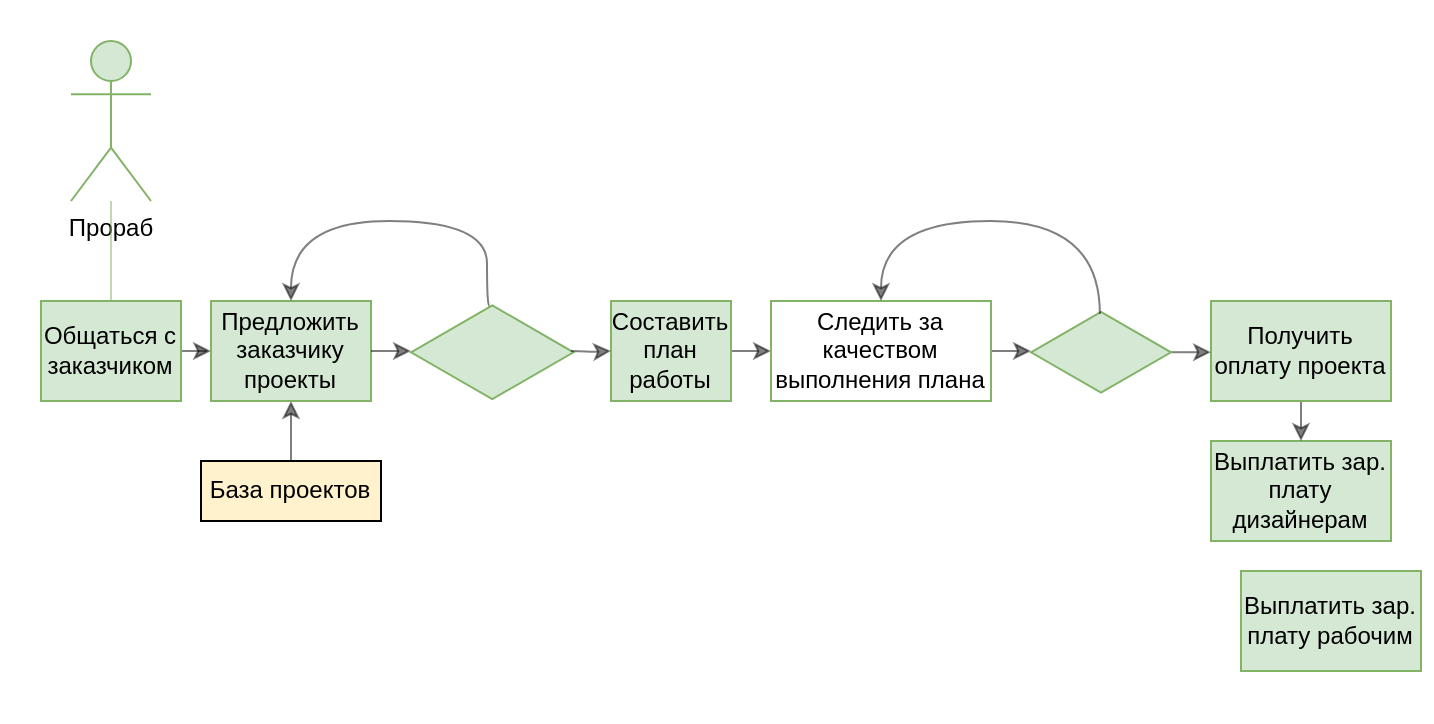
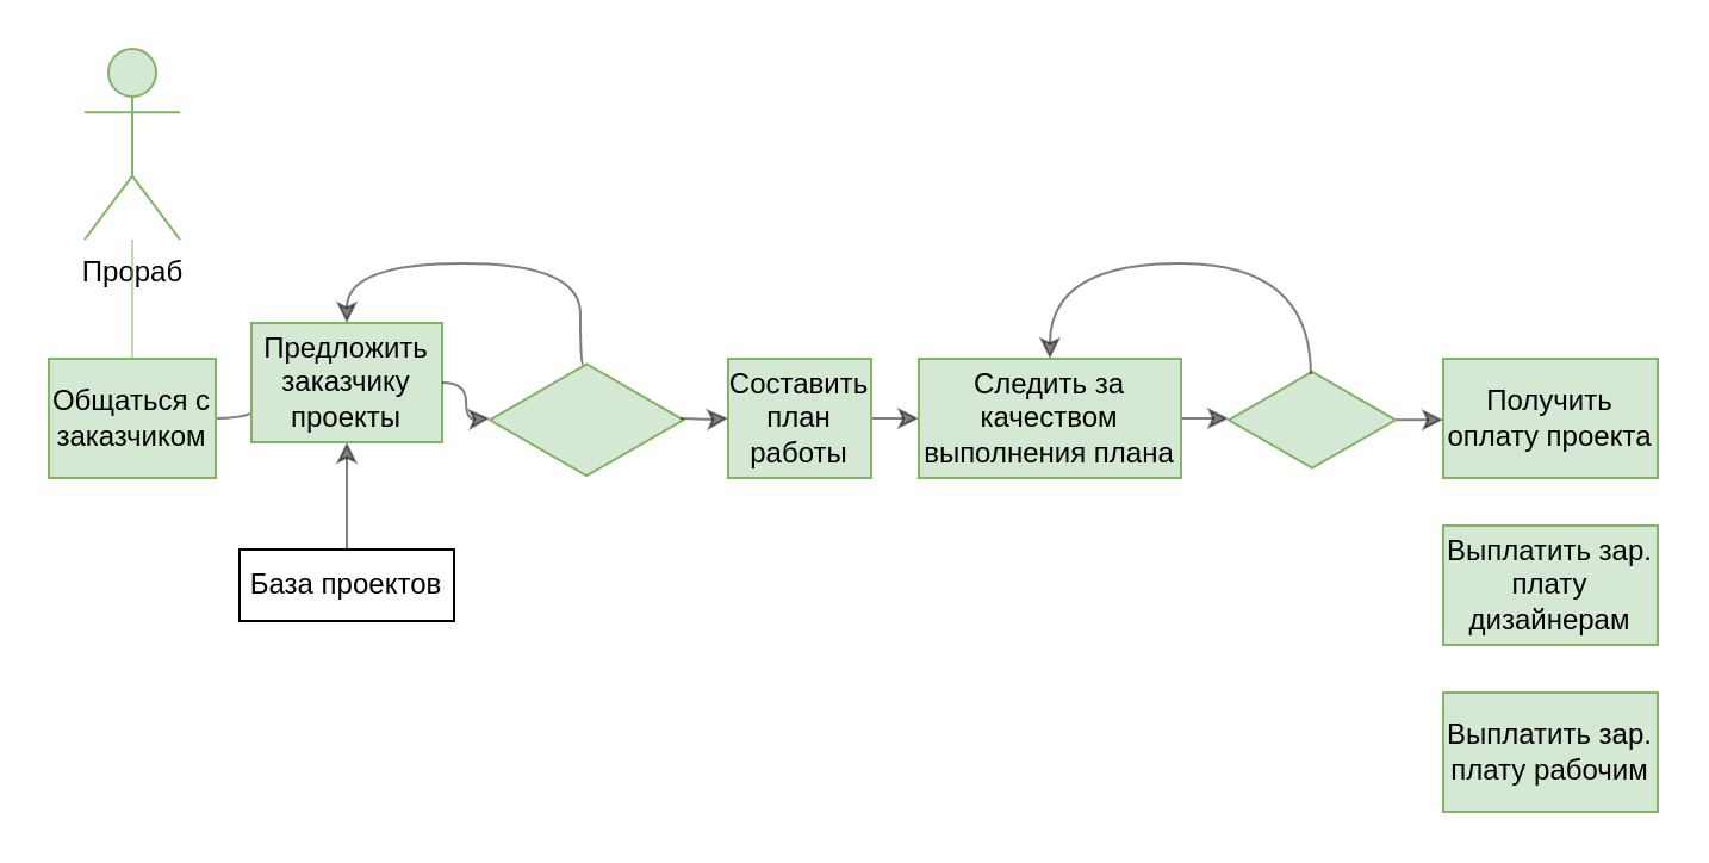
- <mxCell id="8" value="Предложить заказчику проекты" style="rounded=0;whiteSpace=wrap;html=1;fillColor=#d5e8d4;strokeColor=#82b366;" parent="1" vertex="1"><mxGeometry x="105" y="150" width="80" height="50" as="geometry" /></mxCell>
+ <mxCell id="8" value="Предложить заказчику проекты" style="rounded=0;whiteSpace=wrap;html=1;fillColor=#d5e8d4;strokeColor=#82b366;" parent="1" vertex="1"><mxGeometry x="105" y="135" width="80" height="50" as="geometry" /></mxCell>
- <mxCell id="12" value="Следить за качеством выполнения плана" style="rounded=0;whiteSpace=wrap;html=1;fillColor=#ffffff;strokeColor=#82b366;" parent="1" vertex="1"><mxGeometry x="385" y="150" width="110" height="50" as="geometry" /></mxCell>
+ <mxCell id="12" value="Следить за качеством выполнения плана" style="rounded=0;whiteSpace=wrap;html=1;fillColor=#d5e8d4;strokeColor=#82b366;" parent="1" vertex="1"><mxGeometry x="385" y="150" width="110" height="50" as="geometry" /></mxCell>
- <mxCell id="19" style="edgeStyle=orthogonalEdgeStyle;curved=1;orthogonalLoop=1;jettySize=auto;html=1;exitX=0.5;exitY=1;exitDx=0;exitDy=0;entryX=0.5;entryY=0;entryDx=0;entryDy=0;opacity=50;" parent="1" source="20" target="13" edge="1"><mxGeometry relative="1" as="geometry" /></mxCell>
- <mxCell id="7" value="База проектов" style="rounded=0;whiteSpace=wrap;html=1;fillColor=#fff2cc;" parent="1" vertex="1"><mxGeometry x="100" y="230" width="90" height="30" as="geometry" /></mxCell>
+ <mxCell id="7" value="База проектов" style="rounded=0;whiteSpace=wrap;html=1;" parent="1" vertex="1"><mxGeometry x="100" y="230" width="90" height="30" as="geometry" /></mxCell>
- <mxCell id="14" value="Выплатить зар. плату рабочим" style="rounded=0;whiteSpace=wrap;html=1;fillColor=#d5e8d4;strokeColor=#82b366;" parent="1" vertex="1"><mxGeometry x="620" y="285" width="90" height="50" as="geometry" /></mxCell>
+ <mxCell id="14" value="Выплатить зар. плату рабочим" style="rounded=0;whiteSpace=wrap;html=1;fillColor=#d5e8d4;strokeColor=#82b366;" parent="1" vertex="1"><mxGeometry x="605" y="290" width="90" height="50" as="geometry" /></mxCell>
